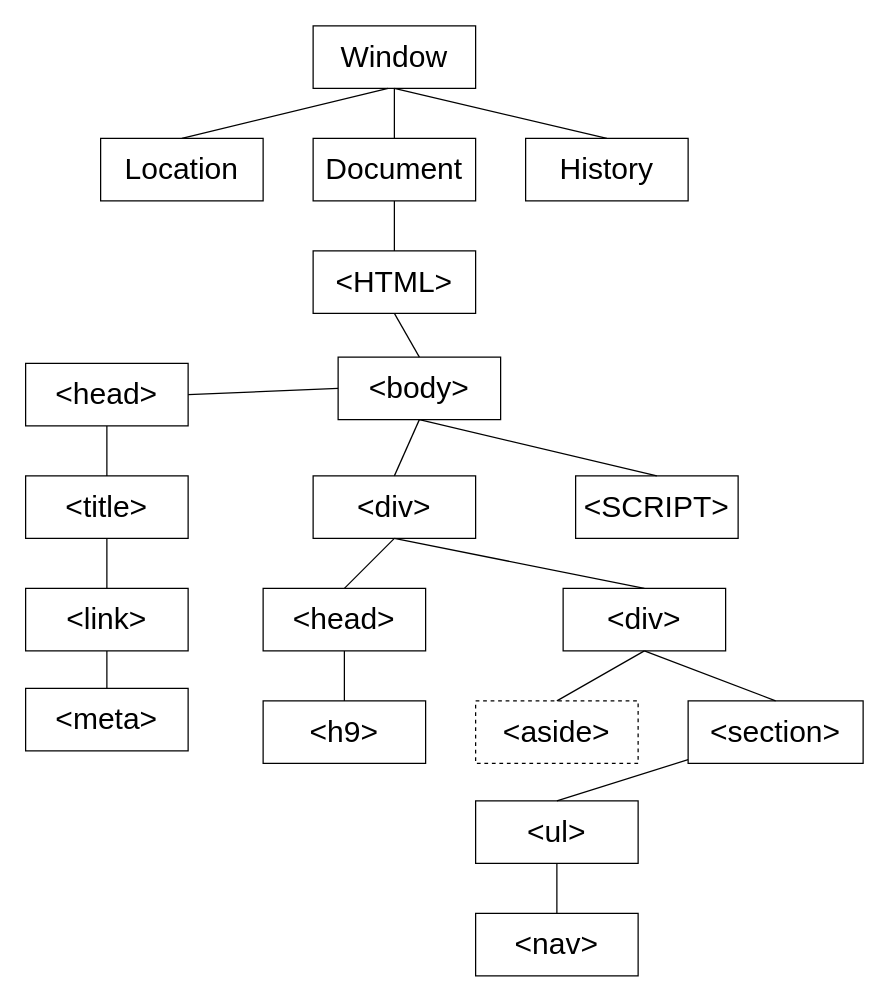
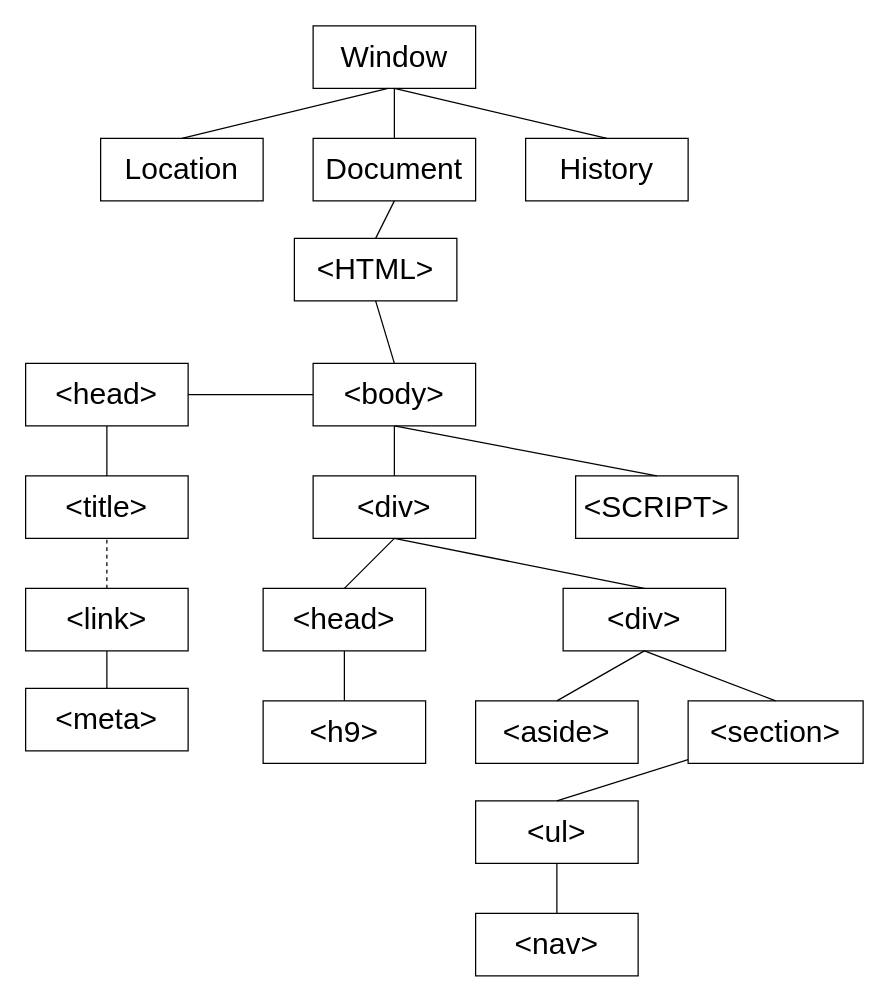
- <mxCell id="6" value="&lt;font style=&quot;font-size: 24px&quot;&gt;&amp;lt;HTML&amp;gt;&lt;/font&gt;" style="rounded=0;whiteSpace=wrap;html=1;" vertex="1" parent="1"><mxGeometry x="250" y="200" width="130" height="50" as="geometry" /></mxCell>
+ <mxCell id="6" value="&lt;font style=&quot;font-size: 24px&quot;&gt;&amp;lt;HTML&amp;gt;&lt;/font&gt;" style="rounded=0;whiteSpace=wrap;html=1;" vertex="1" parent="1"><mxGeometry x="235" y="190" width="130" height="50" as="geometry" /></mxCell>
- <mxCell id="7" value="&lt;span style=&quot;font-size: 24px&quot;&gt;&amp;lt;body&amp;gt;&lt;/span&gt;" style="rounded=0;whiteSpace=wrap;html=1;" vertex="1" parent="1"><mxGeometry x="270" y="285" width="130" height="50" as="geometry" /></mxCell>
+ <mxCell id="7" value="&lt;span style=&quot;font-size: 24px&quot;&gt;&amp;lt;body&amp;gt;&lt;/span&gt;" style="rounded=0;whiteSpace=wrap;html=1;" vertex="1" parent="1"><mxGeometry x="250" y="290" width="130" height="50" as="geometry" /></mxCell>
- <mxCell id="19" value="" style="endArrow=none;html=1;exitX=0.5;exitY=0;exitDx=0;exitDy=0;entryX=0.5;entryY=1;entryDx=0;entryDy=0;" edge="1" parent="1" source="17" target="15"><mxGeometry width="50" height="50" relative="1" as="geometry"><mxPoint x="144.5" y="460" as="sourcePoint" /><mxPoint x="150" y="440" as="targetPoint" /></mxGeometry></mxCell>
+ <mxCell id="19" value="" style="endArrow=none;html=1;exitX=0.5;exitY=0;exitDx=0;exitDy=0;entryX=0.5;entryY=1;entryDx=0;entryDy=0;dashed=1;" edge="1" parent="1" source="17" target="15"><mxGeometry width="50" height="50" relative="1" as="geometry"><mxPoint x="144.5" y="460" as="sourcePoint" /><mxPoint x="150" y="440" as="targetPoint" /></mxGeometry></mxCell>
- <mxCell id="31" value="&lt;span style=&quot;font-size: 24px&quot;&gt;&amp;lt;aside&amp;gt;&lt;/span&gt;" style="rounded=0;whiteSpace=wrap;html=1;dashed=1;" vertex="1" parent="1"><mxGeometry x="380" y="560" width="130" height="50" as="geometry" /></mxCell>
+ <mxCell id="31" value="&lt;span style=&quot;font-size: 24px&quot;&gt;&amp;lt;aside&amp;gt;&lt;/span&gt;" style="rounded=0;whiteSpace=wrap;html=1;" vertex="1" parent="1"><mxGeometry x="380" y="560" width="130" height="50" as="geometry" /></mxCell>
